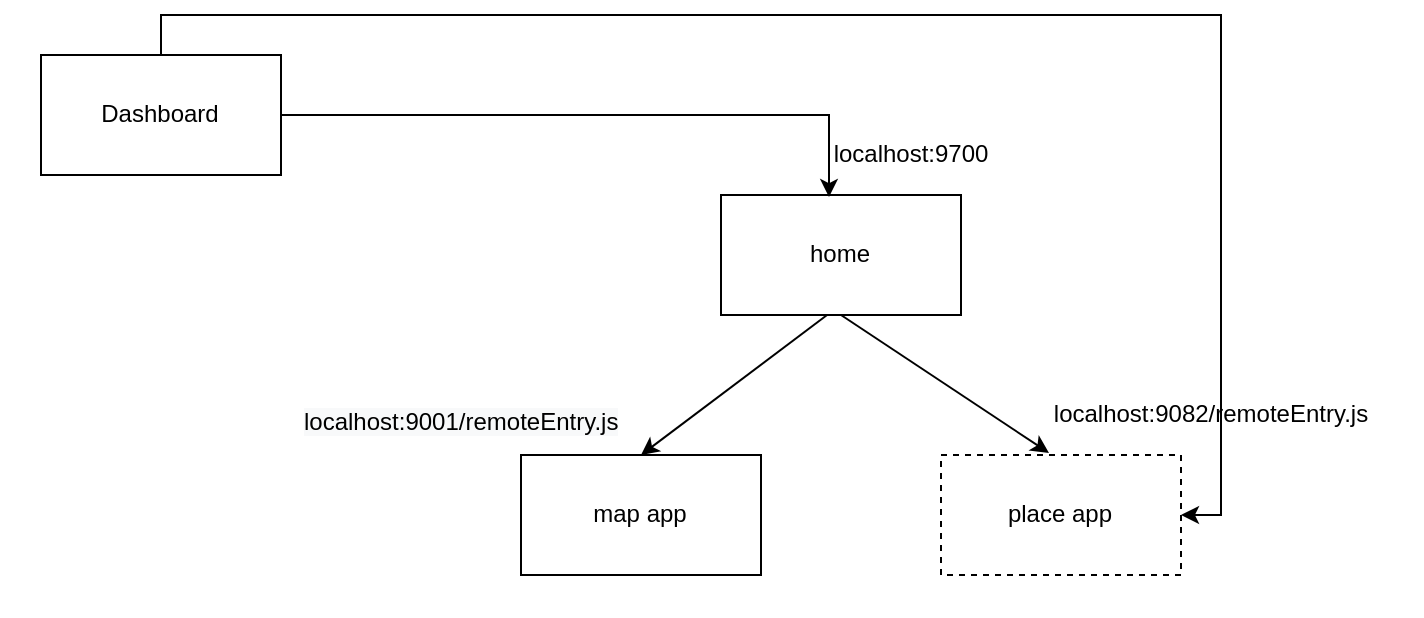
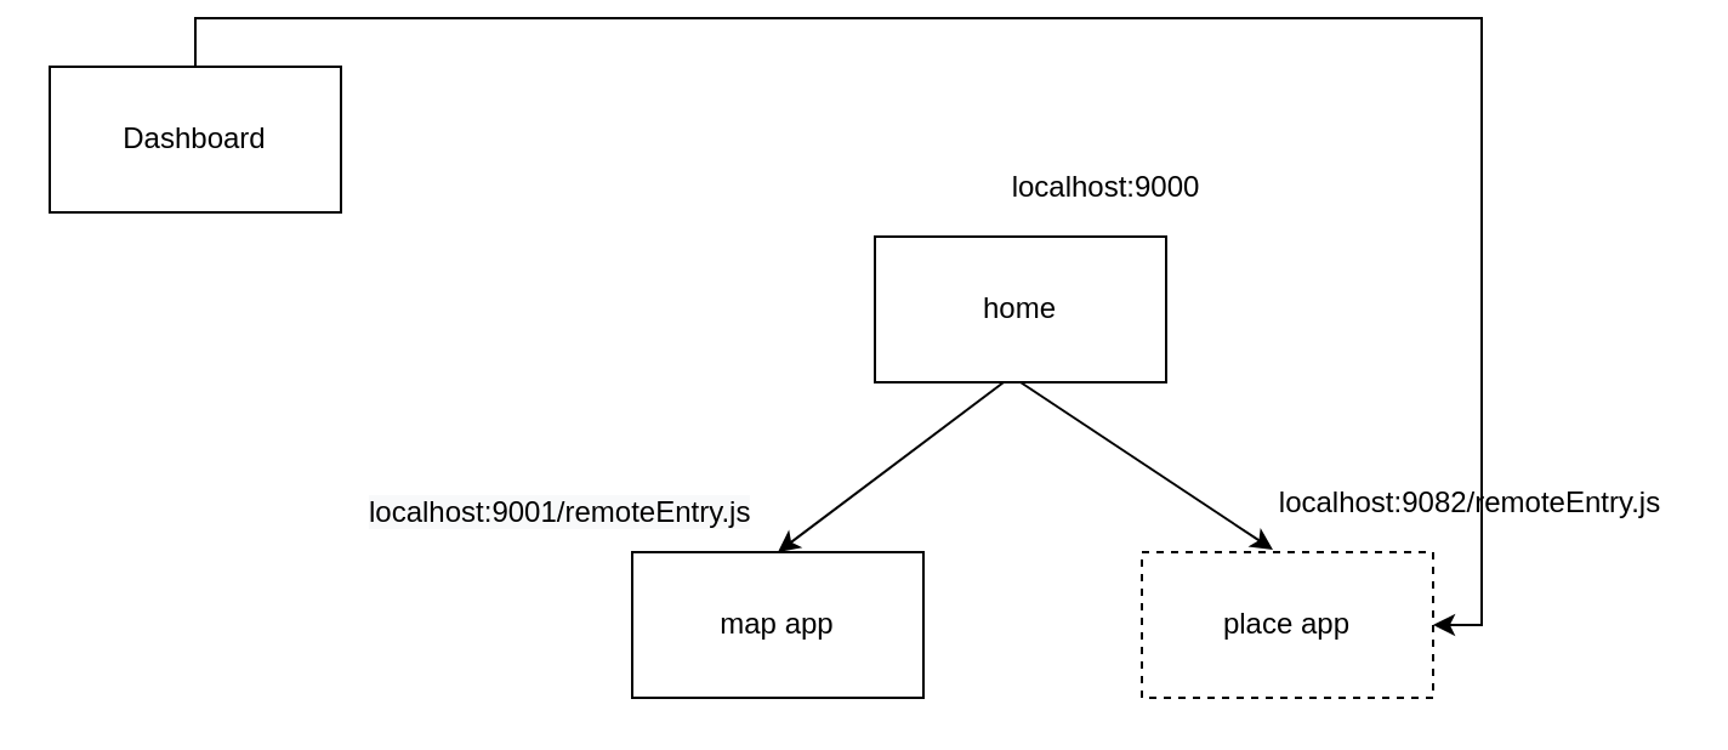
- <mxCell id="10" style="edgeStyle=orthogonalEdgeStyle;rounded=0;orthogonalLoop=1;jettySize=auto;html=1;exitX=1;exitY=0.5;exitDx=0;exitDy=0;entryX=0.45;entryY=0.017;entryDx=0;entryDy=0;entryPerimeter=0;" edge="1" parent="1" source="12" target="2"><mxGeometry relative="1" as="geometry" /></mxCell>
- <mxCell id="9" value="localhost:9700" style="text;html=1;align=center;verticalAlign=middle;resizable=0;points=[];autosize=1;" vertex="1" parent="1"><mxGeometry x="410" y="60" width="90" height="20" as="geometry" /></mxCell>
+ <mxCell id="9" value="localhost:9000" style="text;html=1;align=center;verticalAlign=middle;resizable=0;points=[];autosize=1;" vertex="1" parent="1"><mxGeometry x="410" y="60" width="90" height="20" as="geometry" /></mxCell>
